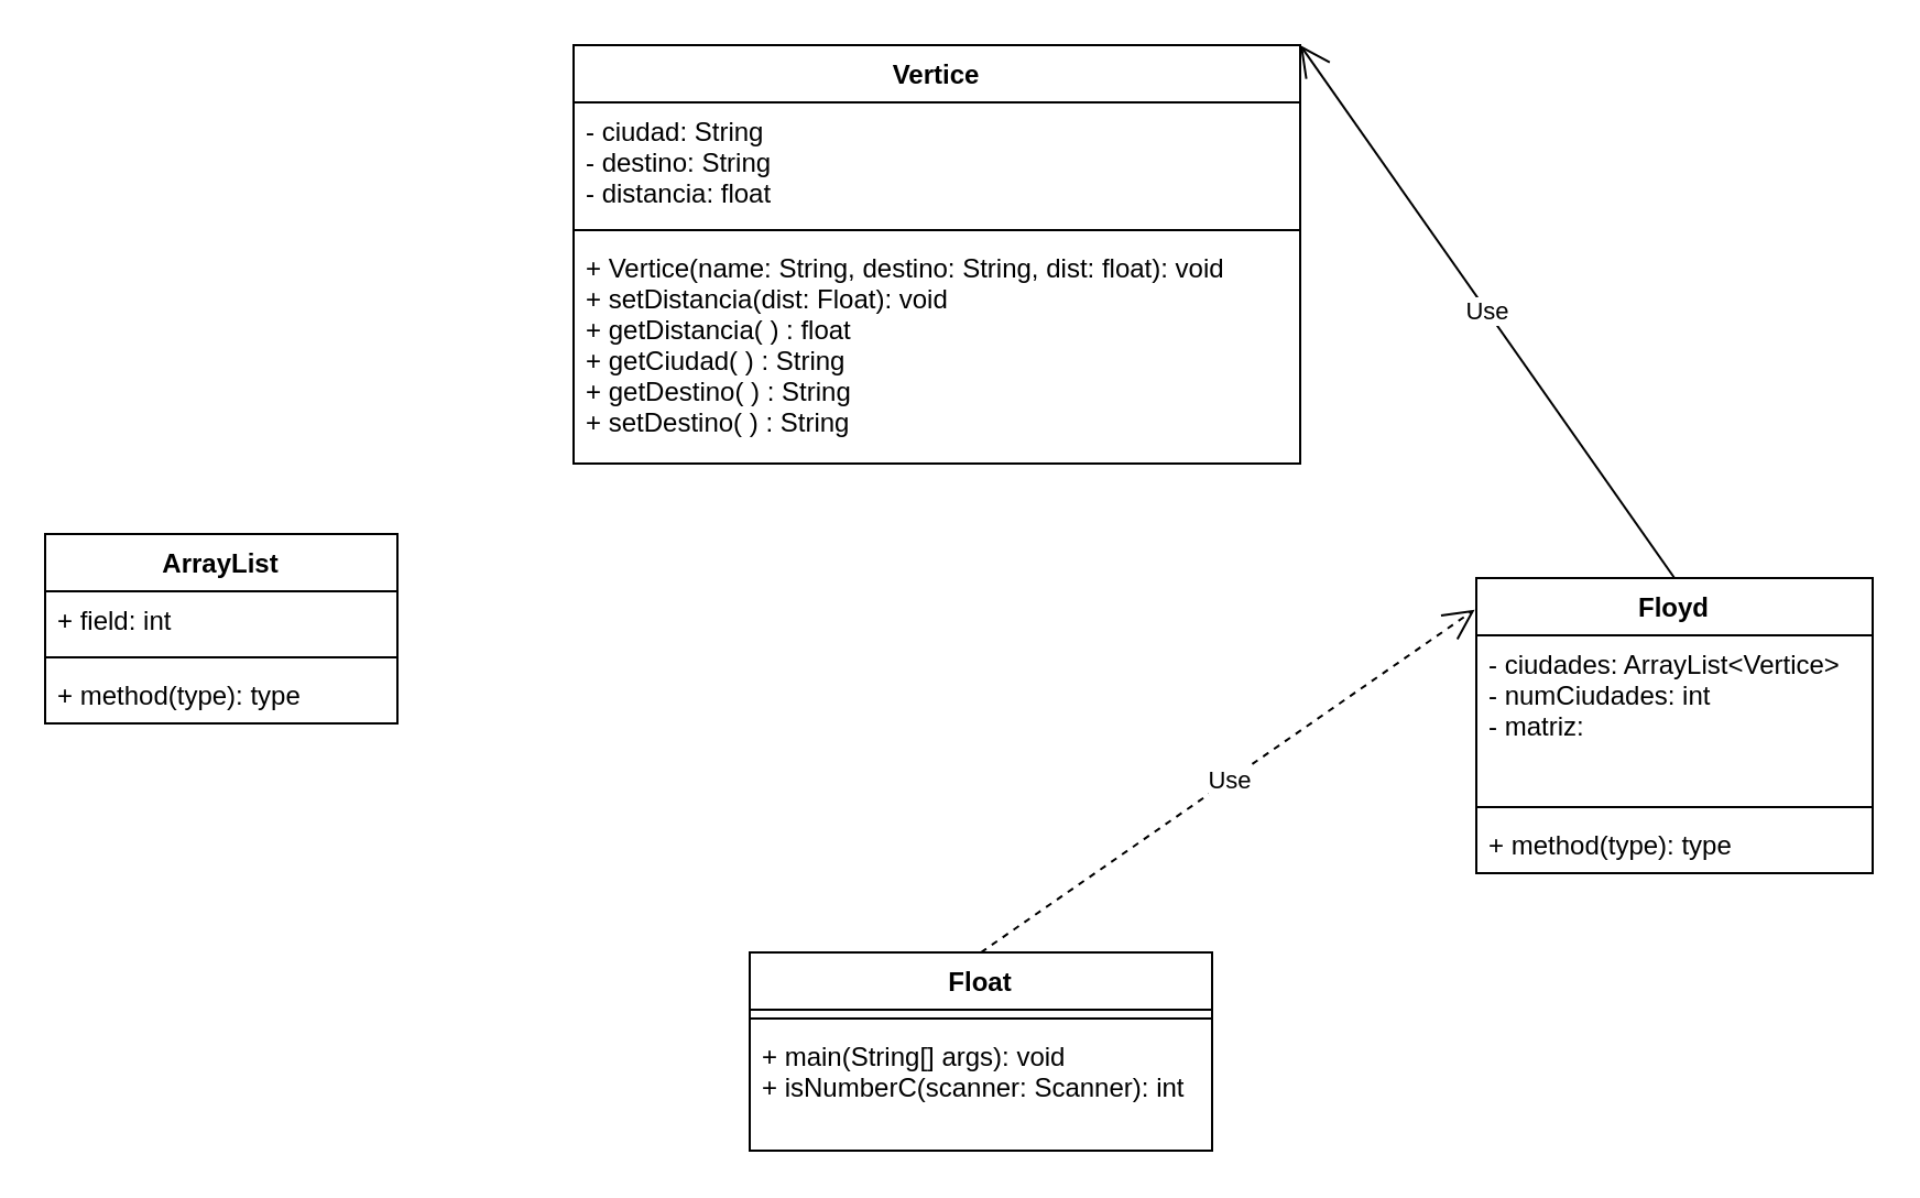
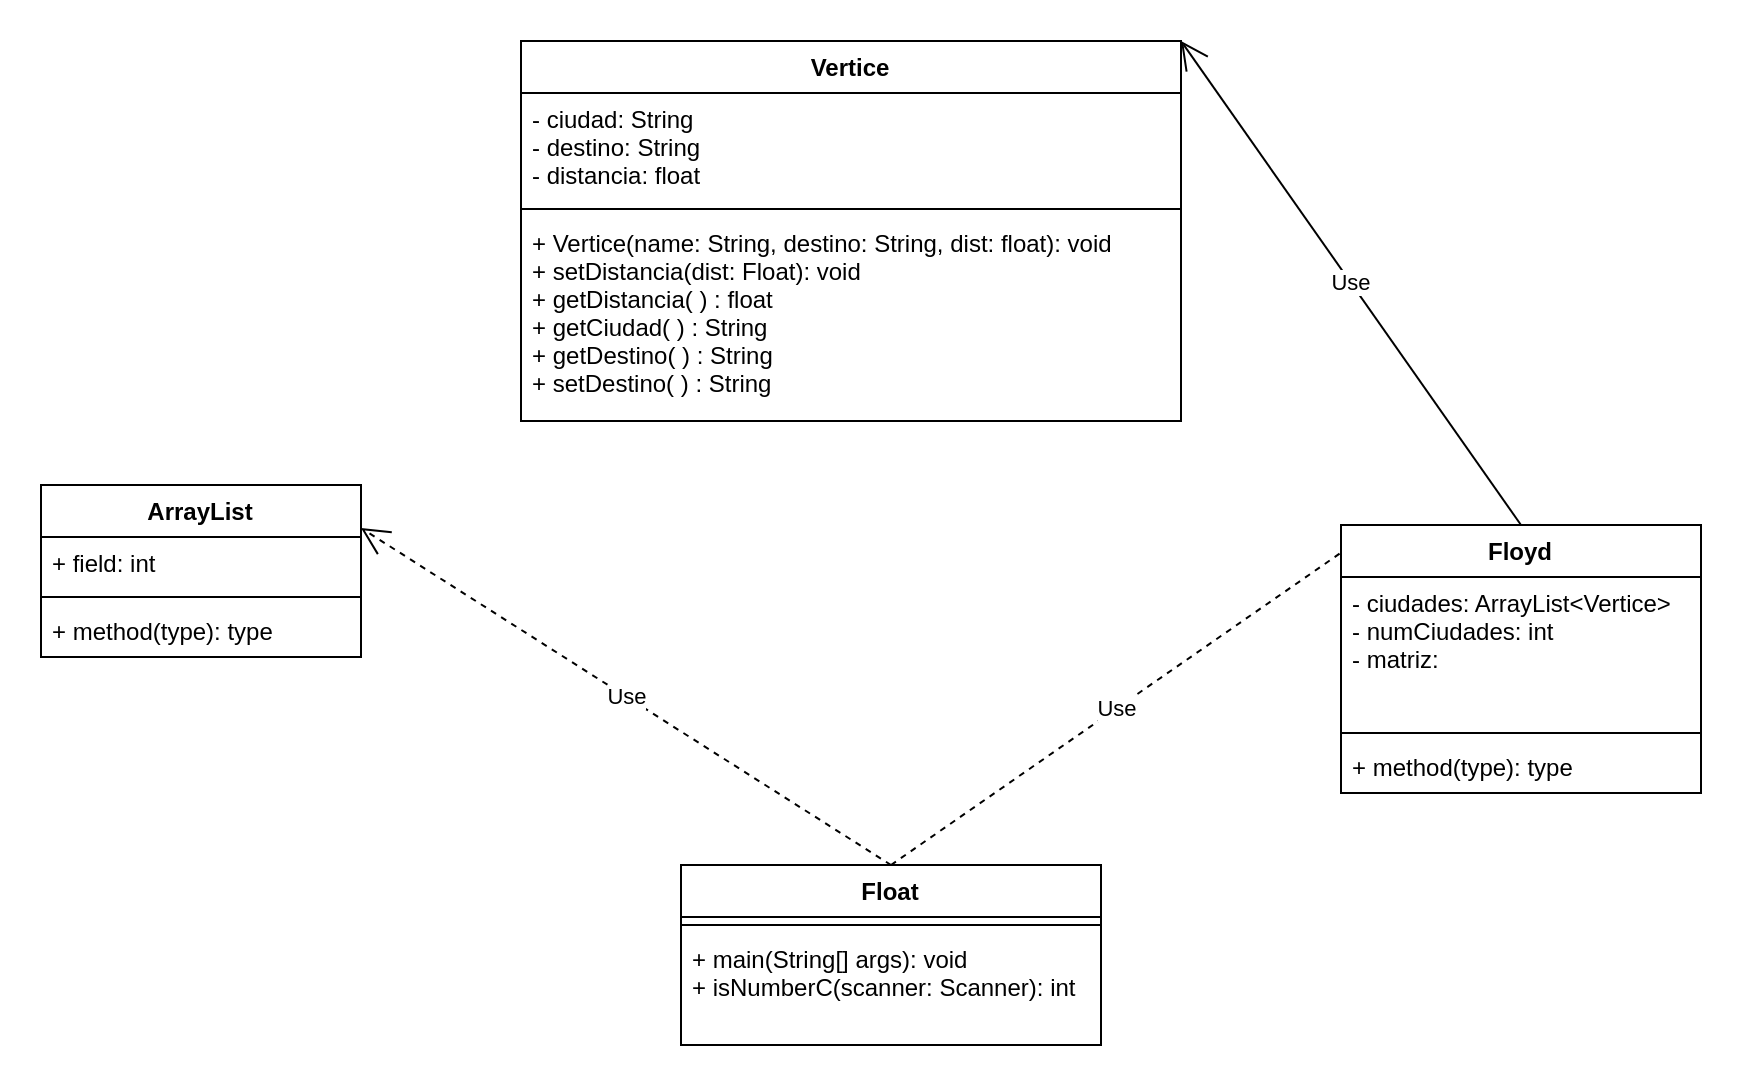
- <mxCell id="18" value="Use" style="endArrow=open;endSize=12;dashed=1;html=1;rounded=0;exitX=0.5;exitY=0;exitDx=0;exitDy=0;entryX=-0.004;entryY=0.107;entryDx=0;entryDy=0;entryPerimeter=0;" edge="1" parent="1" source="14" target="2"><mxGeometry width="160" relative="1" as="geometry"><mxPoint x="455" y="442" as="sourcePoint" /><mxPoint x="190" y="273.5" as="targetPoint" /></mxGeometry></mxCell>
+ <mxCell id="18" value="Use" style="endArrow=none;endSize=12;dashed=1;html=1;rounded=0;exitX=0.5;exitY=0;exitDx=0;exitDy=0;entryX=-0.004;entryY=0.107;entryDx=0;entryDy=0;entryPerimeter=0;" edge="1" parent="1" source="14" target="2"><mxGeometry width="160" relative="1" as="geometry"><mxPoint x="455" y="442" as="sourcePoint" /><mxPoint x="190" y="273.5" as="targetPoint" /></mxGeometry></mxCell>
+ <mxCell id="17" value="Use" style="endArrow=open;endSize=12;dashed=1;html=1;rounded=0;exitX=0.5;exitY=0;exitDx=0;exitDy=0;entryX=1;entryY=0.25;entryDx=0;entryDy=0;" edge="1" parent="1" source="14" target="10"><mxGeometry width="160" relative="1" as="geometry"><mxPoint x="370" y="272" as="sourcePoint" /><mxPoint x="530" y="272" as="targetPoint" /></mxGeometry></mxCell>
